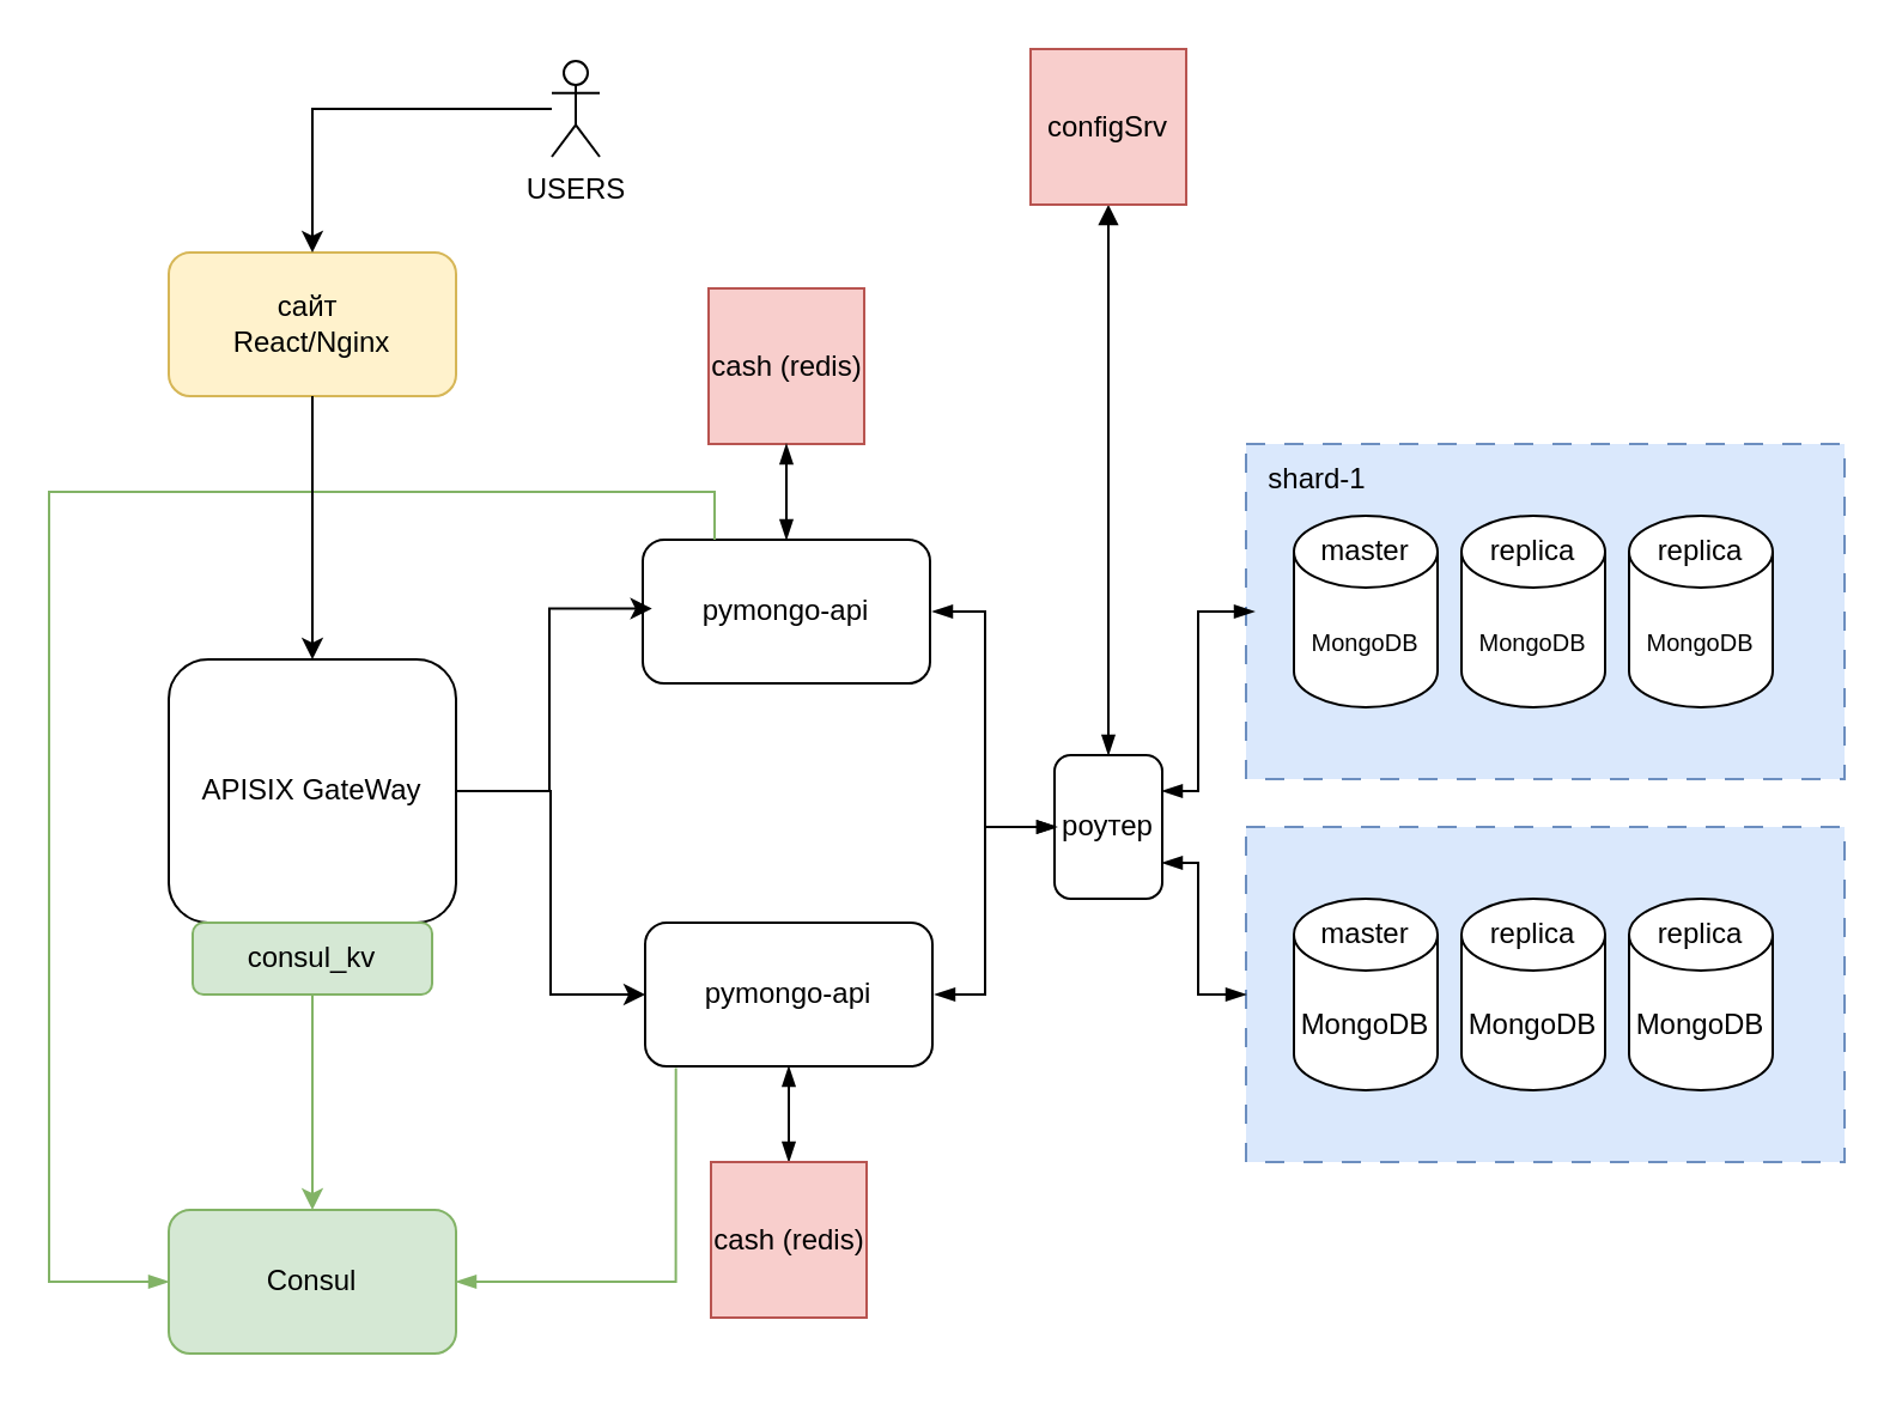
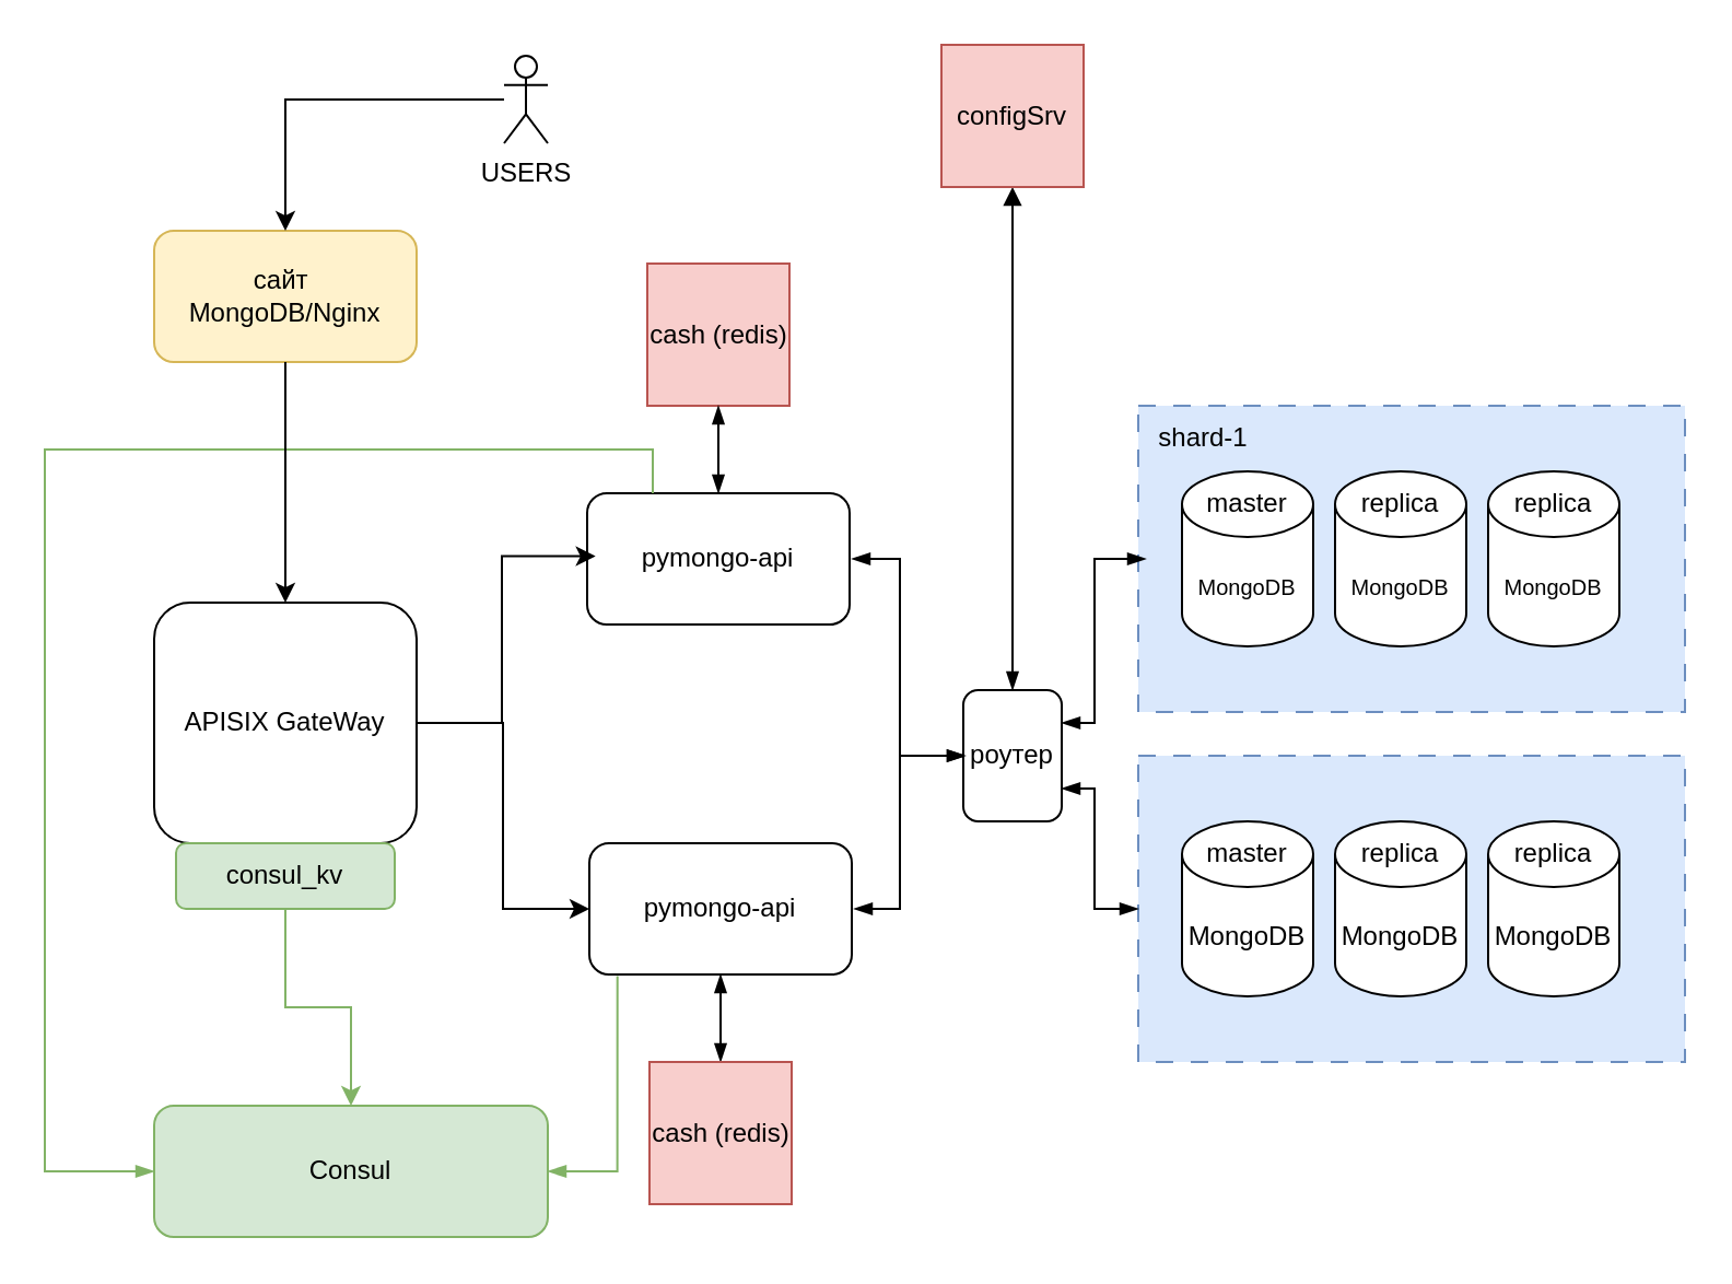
- <mxCell id="38" value="сайт&amp;nbsp;&lt;div&gt;React/Nginx&lt;/div&gt;" style="rounded=1;whiteSpace=wrap;html=1;fillColor=#fff2cc;strokeColor=#d6b656;" vertex="1" parent="1"><mxGeometry x="70" y="105" width="120" height="60" as="geometry" /></mxCell>
+ <mxCell id="38" value="сайт&amp;nbsp;&lt;div&gt;MongoDB/Nginx&lt;/div&gt;" style="rounded=1;whiteSpace=wrap;html=1;fillColor=#fff2cc;strokeColor=#d6b656;" vertex="1" parent="1"><mxGeometry x="70" y="105" width="120" height="60" as="geometry" /></mxCell>
- <mxCell id="36" value="Consul" style="rounded=1;whiteSpace=wrap;html=1;fillColor=#d5e8d4;strokeColor=#82b366;" vertex="1" parent="1"><mxGeometry x="70" y="505" width="120" height="60" as="geometry" /></mxCell>
+ <mxCell id="36" value="Consul" style="rounded=1;whiteSpace=wrap;html=1;fillColor=#d5e8d4;strokeColor=#82b366;" vertex="1" parent="1"><mxGeometry x="70" y="505" width="180" height="60" as="geometry" /></mxCell>
